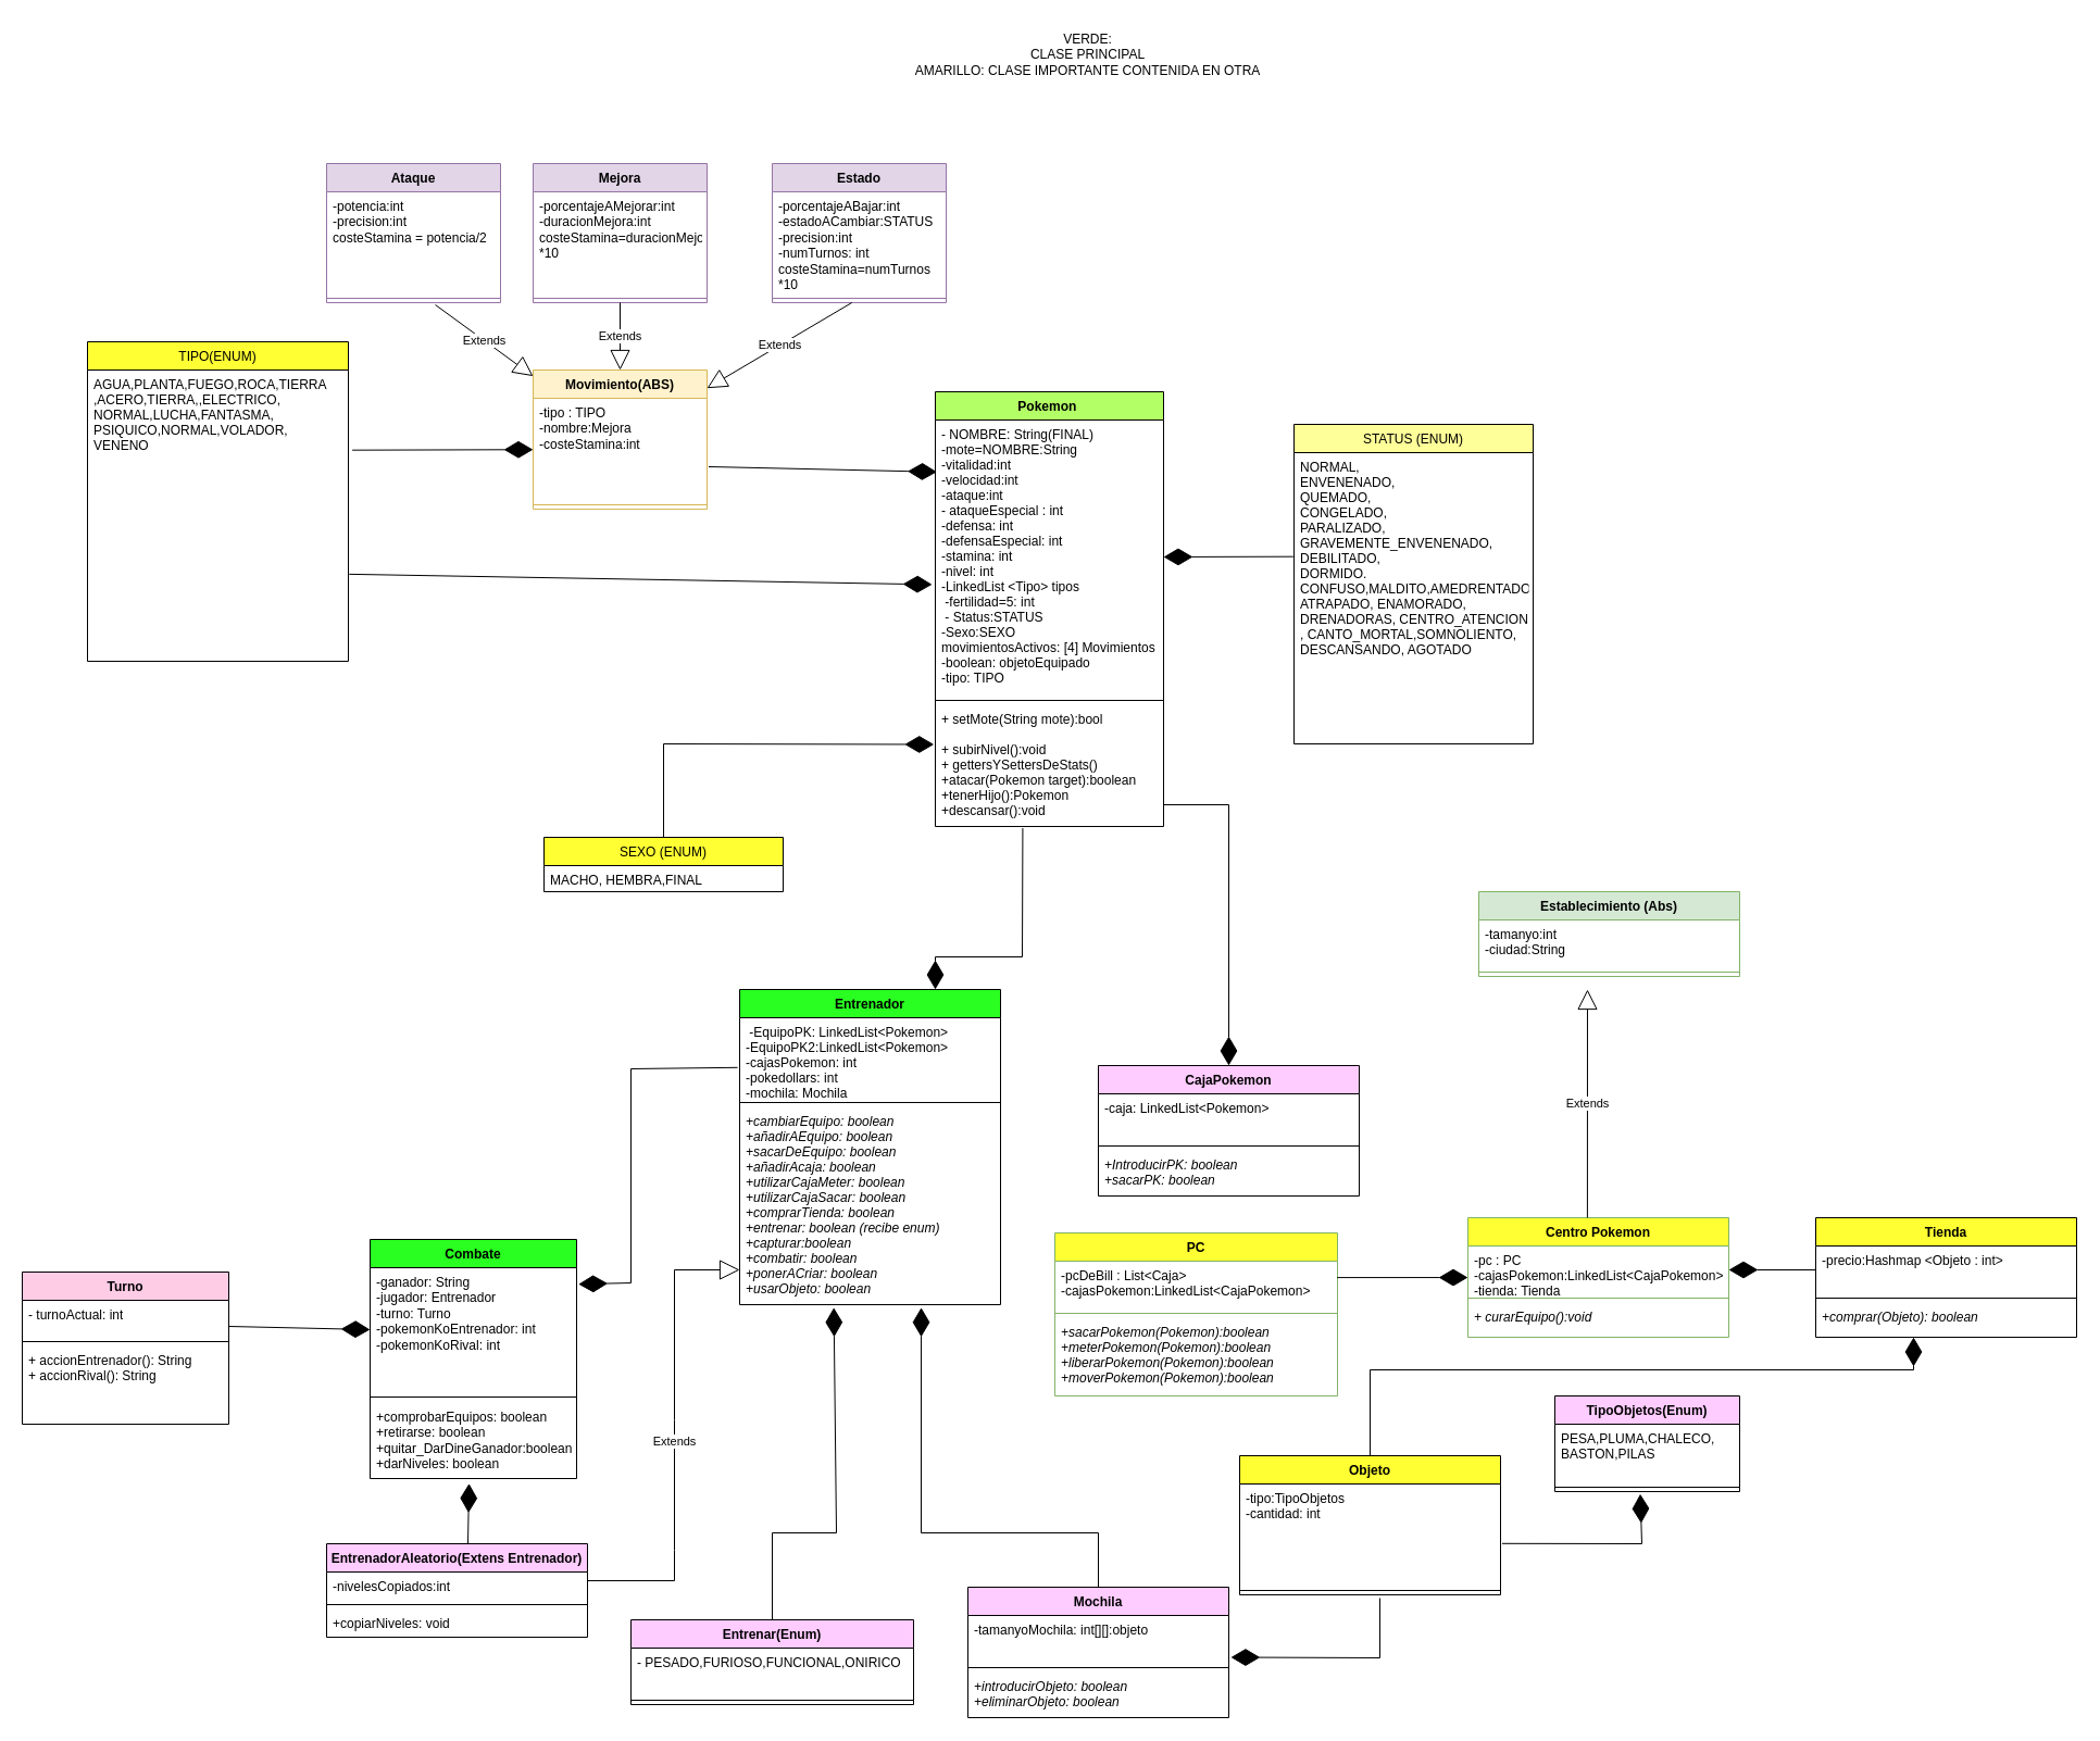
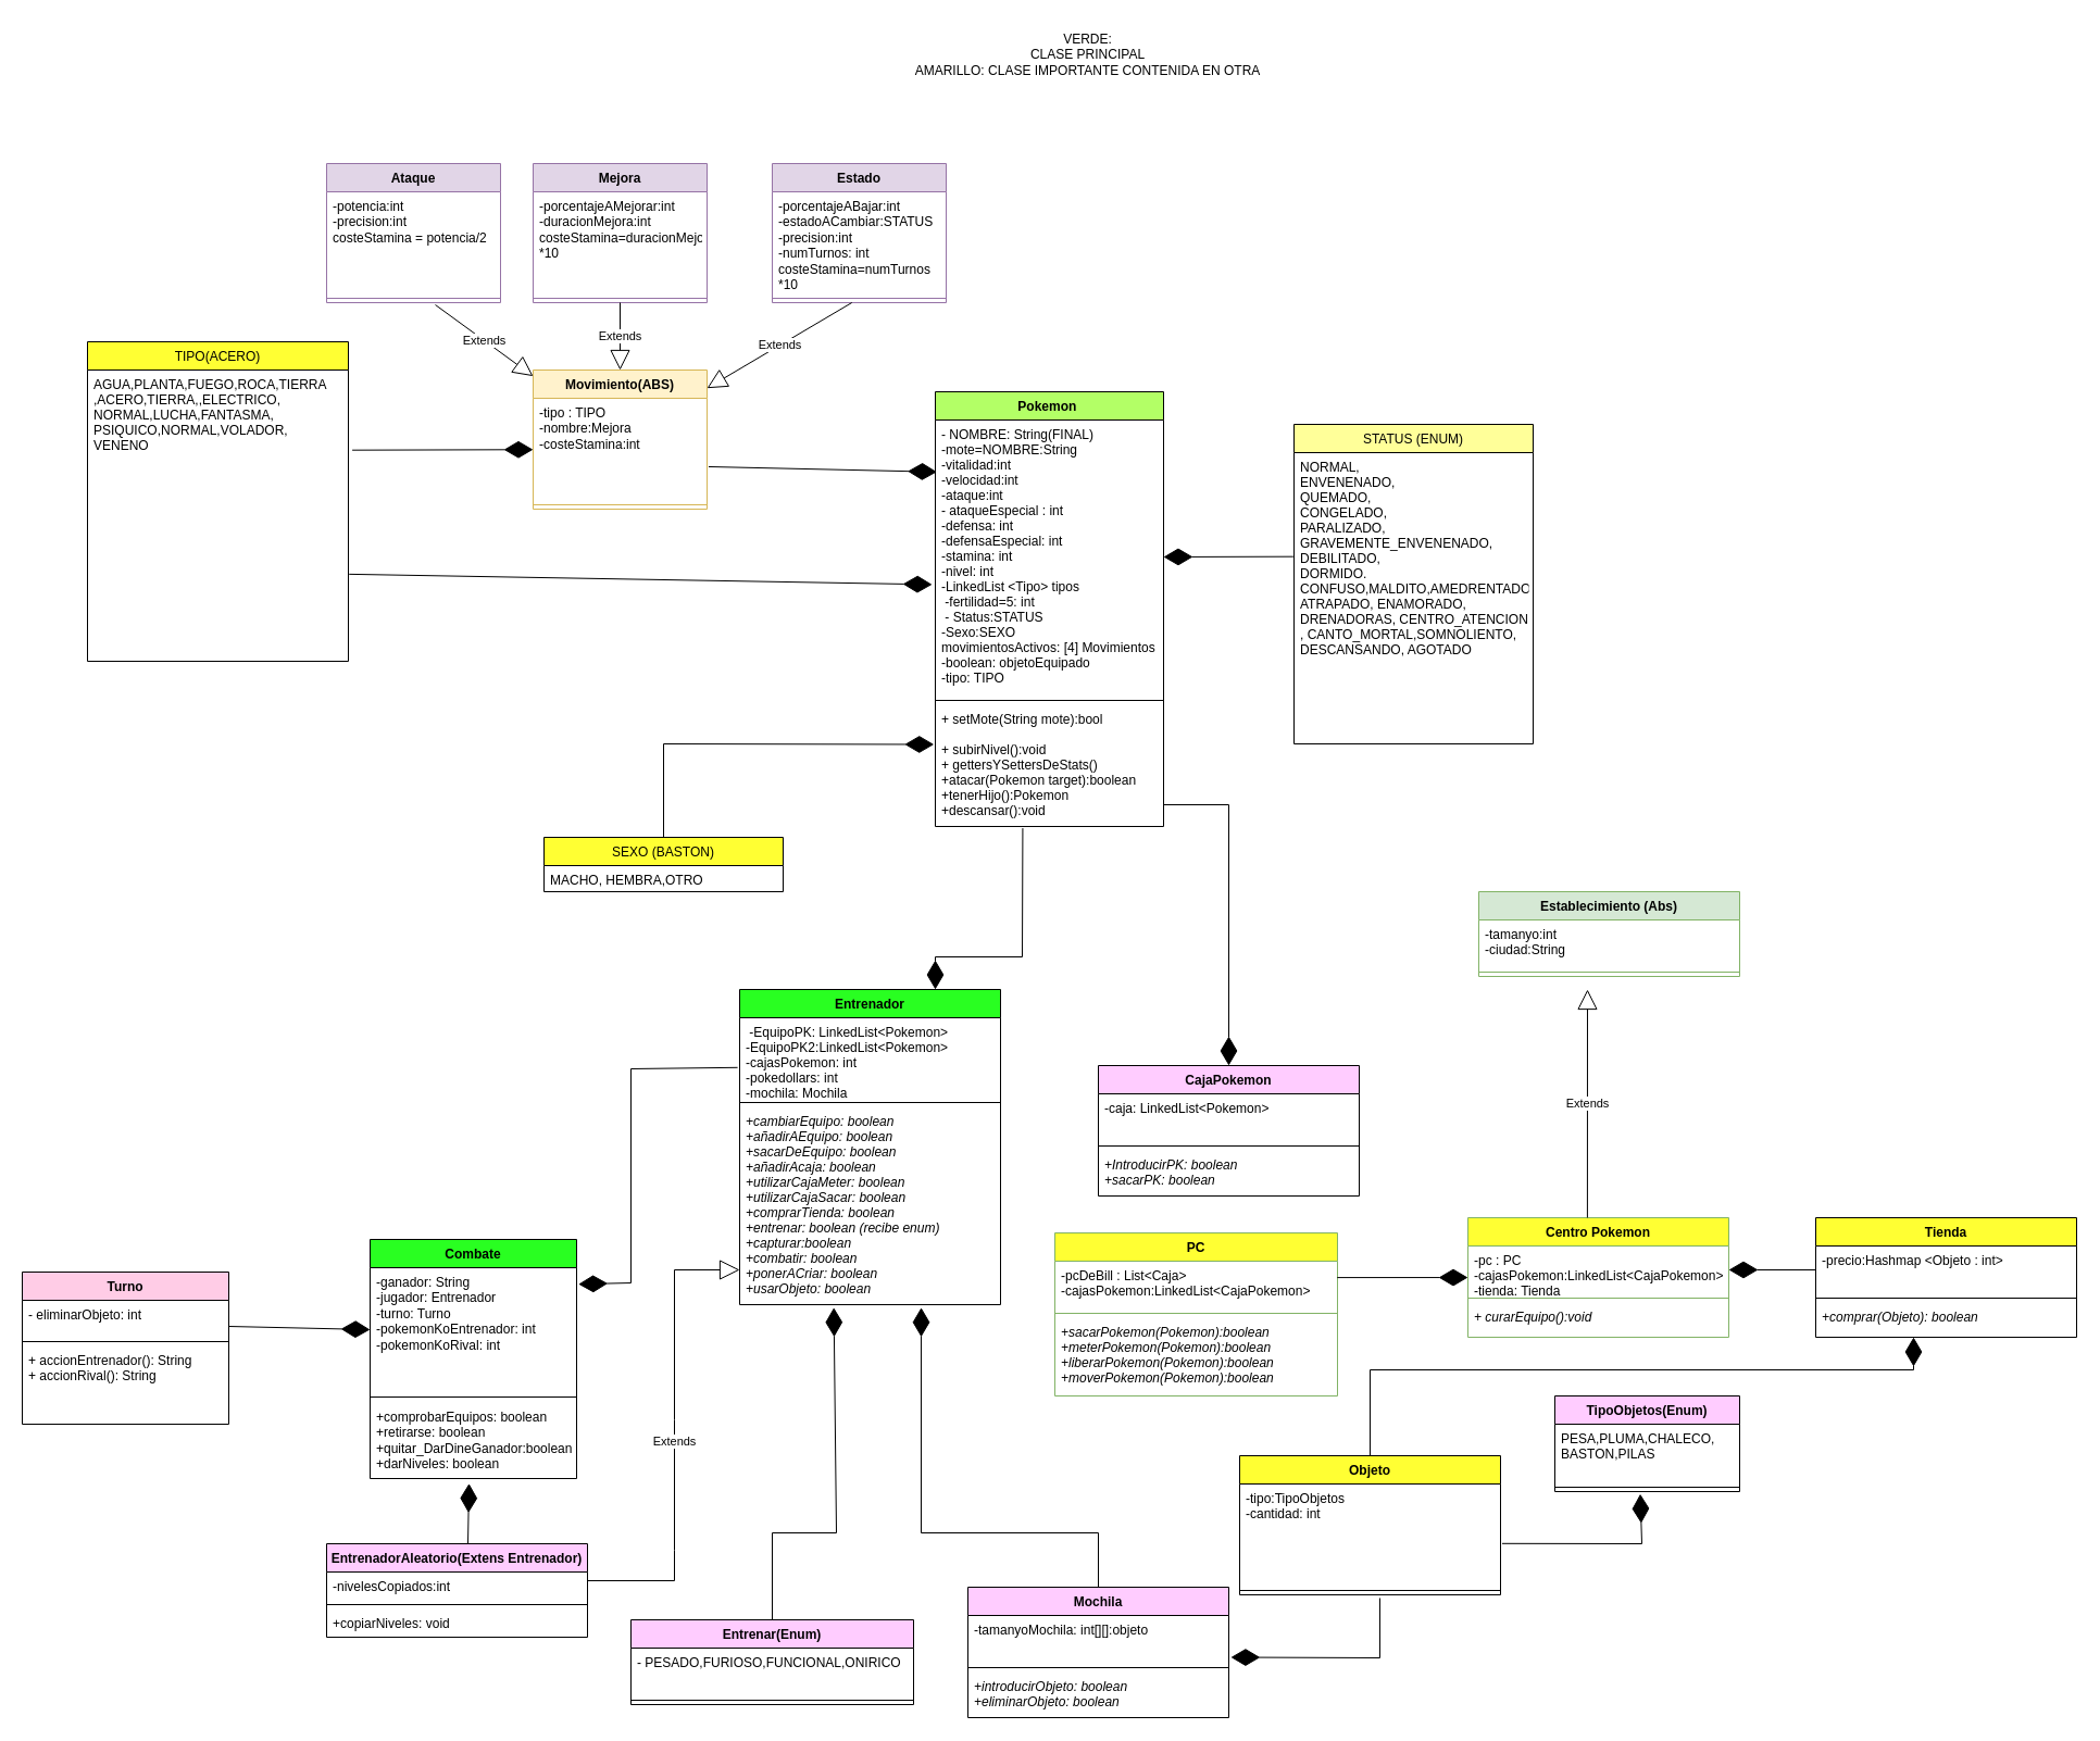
- <mxCell id="16" value="TIPO(ENUM)" style="swimlane;fontStyle=0;childLayout=stackLayout;horizontal=1;startSize=26;fillColor=#FFFF33;horizontalStack=0;resizeParent=1;resizeParentMax=0;resizeLast=0;collapsible=1;marginBottom=0;" vertex="1" parent="1"><mxGeometry x="80" y="314" width="240" height="294" as="geometry" /></mxCell>
+ <mxCell id="16" value="TIPO(ACERO)" style="swimlane;fontStyle=0;childLayout=stackLayout;horizontal=1;startSize=26;fillColor=#FFFF33;horizontalStack=0;resizeParent=1;resizeParentMax=0;resizeLast=0;collapsible=1;marginBottom=0;" vertex="1" parent="1"><mxGeometry x="80" y="314" width="240" height="294" as="geometry" /></mxCell>
- <mxCell id="14" value="SEXO (ENUM)" style="swimlane;fontStyle=0;childLayout=stackLayout;horizontal=1;startSize=26;fillColor=#FFFF33;horizontalStack=0;resizeParent=1;resizeParentMax=0;resizeLast=0;collapsible=1;marginBottom=0;" vertex="1" parent="1"><mxGeometry x="500" y="770" width="220" height="50" as="geometry" /></mxCell>
+ <mxCell id="14" value="SEXO (BASTON)" style="swimlane;fontStyle=0;childLayout=stackLayout;horizontal=1;startSize=26;fillColor=#FFFF33;horizontalStack=0;resizeParent=1;resizeParentMax=0;resizeLast=0;collapsible=1;marginBottom=0;" vertex="1" parent="1"><mxGeometry x="500" y="770" width="220" height="50" as="geometry" /></mxCell>
- <mxCell id="15" value="MACHO, HEMBRA,FINAL" style="text;strokeColor=none;fillColor=none;align=left;verticalAlign=top;spacingLeft=4;spacingRight=4;overflow=hidden;rotatable=0;points=[[0,0.5],[1,0.5]];portConstraint=eastwest;" vertex="1" parent="14"><mxGeometry y="26" width="220" height="24" as="geometry" /></mxCell>
+ <mxCell id="15" value="MACHO, HEMBRA,OTRO" style="text;strokeColor=none;fillColor=none;align=left;verticalAlign=top;spacingLeft=4;spacingRight=4;overflow=hidden;rotatable=0;points=[[0,0.5],[1,0.5]];portConstraint=eastwest;" vertex="1" parent="14"><mxGeometry y="26" width="220" height="24" as="geometry" /></mxCell>
- <mxCell id="72" value="- turnoActual: int" style="text;strokeColor=none;fillColor=none;align=left;verticalAlign=top;spacingLeft=4;spacingRight=4;overflow=hidden;rotatable=0;points=[[0,0.5],[1,0.5]];portConstraint=eastwest;whiteSpace=wrap;html=1;" vertex="1" parent="71"><mxGeometry y="26" width="190" height="34" as="geometry" /></mxCell>
+ <mxCell id="72" value="- eliminarObjeto: int" style="text;strokeColor=none;fillColor=none;align=left;verticalAlign=top;spacingLeft=4;spacingRight=4;overflow=hidden;rotatable=0;points=[[0,0.5],[1,0.5]];portConstraint=eastwest;whiteSpace=wrap;html=1;" vertex="1" parent="71"><mxGeometry y="26" width="190" height="34" as="geometry" /></mxCell>
